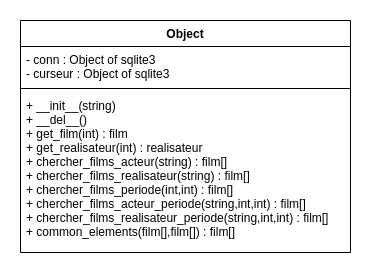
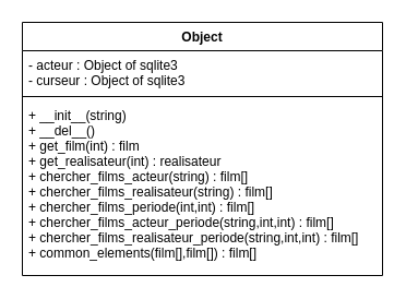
- <mxCell id="3" value="- conn : Object of sqlite3&#10;- curseur : Object of sqlite3" style="text;strokeColor=none;fillColor=none;align=left;verticalAlign=top;spacingLeft=4;spacingRight=4;overflow=hidden;rotatable=0;points=[[0,0.5],[1,0.5]];portConstraint=eastwest;" vertex="1" parent="2"><mxGeometry y="26" width="330" height="38" as="geometry" /></mxCell>
+ <mxCell id="3" value="- acteur : Object of sqlite3&#10;- curseur : Object of sqlite3" style="text;strokeColor=none;fillColor=none;align=left;verticalAlign=top;spacingLeft=4;spacingRight=4;overflow=hidden;rotatable=0;points=[[0,0.5],[1,0.5]];portConstraint=eastwest;" vertex="1" parent="2"><mxGeometry y="26" width="330" height="38" as="geometry" /></mxCell>
